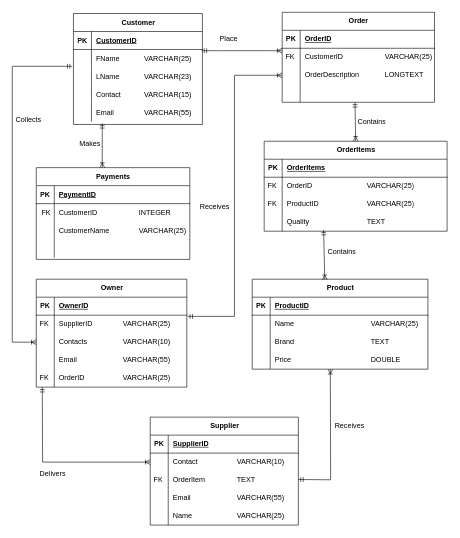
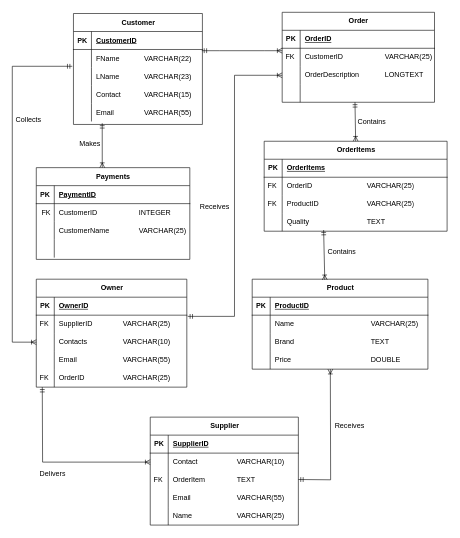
- <mxCell id="104" value="Place" style="text;strokeColor=none;fillColor=none;spacingLeft=4;spacingRight=4;overflow=hidden;rotatable=0;points=[[0,0.5],[1,0.5]];portConstraint=eastwest;fontSize=12;whiteSpace=wrap;html=1;" parent="1" vertex="1"><mxGeometry x="360" y="50" width="40" height="30" as="geometry" /></mxCell>
- <mxCell id="115" value="FName&lt;span style=&quot;white-space: pre;&quot;&gt;&#09;&lt;/span&gt;&lt;span style=&quot;white-space: pre;&quot;&gt;&#09;&lt;/span&gt;VARCHAR(25)" style="shape=partialRectangle;connectable=0;fillColor=none;top=0;left=0;bottom=0;right=0;align=left;spacingLeft=6;overflow=hidden;whiteSpace=wrap;html=1;" vertex="1" parent="113"><mxGeometry x="30" width="185" height="30" as="geometry"><mxRectangle width="185" height="30" as="alternateBounds" /></mxGeometry></mxCell>
+ <mxCell id="115" value="FName&lt;span style=&quot;white-space: pre;&quot;&gt;&#09;&lt;/span&gt;&lt;span style=&quot;white-space: pre;&quot;&gt;&#09;&lt;/span&gt;VARCHAR(22)" style="shape=partialRectangle;connectable=0;fillColor=none;top=0;left=0;bottom=0;right=0;align=left;spacingLeft=6;overflow=hidden;whiteSpace=wrap;html=1;" vertex="1" parent="113"><mxGeometry x="30" width="185" height="30" as="geometry"><mxRectangle width="185" height="30" as="alternateBounds" /></mxGeometry></mxCell>
